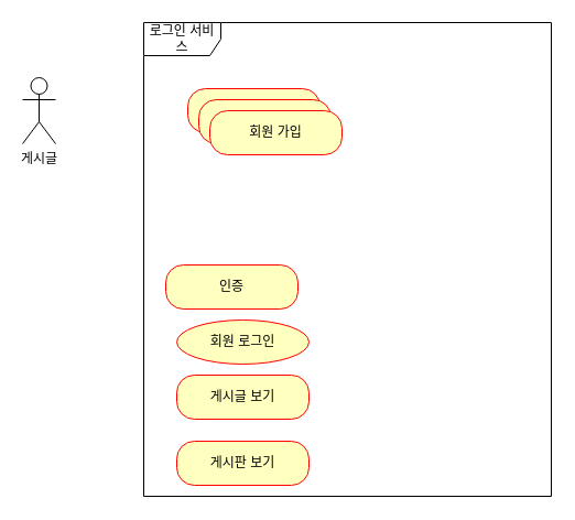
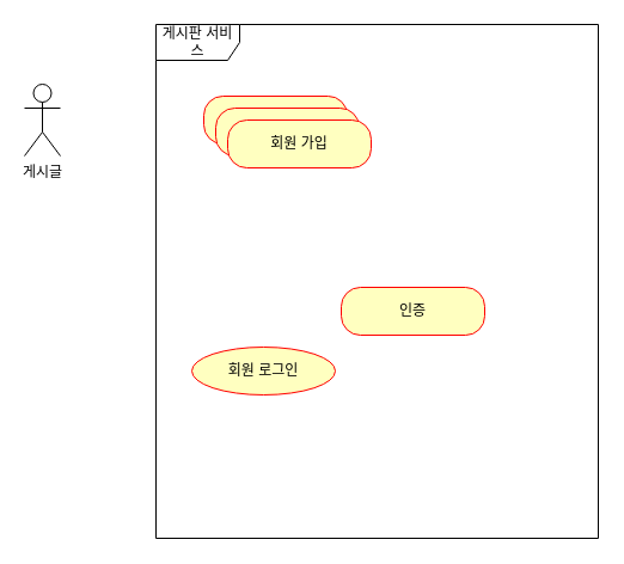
- <mxCell id="3" value="로그인 서비스" style="shape=umlFrame;whiteSpace=wrap;html=1;pointerEvents=0;width=70;height=30;" vertex="1" parent="1"><mxGeometry x="130" y="20" width="370" height="430" as="geometry" /></mxCell>
+ <mxCell id="3" value="게시판 서비스" style="shape=umlFrame;whiteSpace=wrap;html=1;pointerEvents=0;width=70;height=30;" vertex="1" parent="1"><mxGeometry x="130" y="20" width="370" height="430" as="geometry" /></mxCell>
- <mxCell id="7" value="인증" style="rounded=1;whiteSpace=wrap;html=1;arcSize=40;fontColor=#000000;fillColor=#ffffc0;strokeColor=#ff0000;" vertex="1" parent="1"><mxGeometry x="150" y="240" width="120" height="40" as="geometry" /></mxCell>
+ <mxCell id="7" value="인증" style="rounded=1;whiteSpace=wrap;html=1;arcSize=40;fontColor=#000000;fillColor=#ffffc0;strokeColor=#ff0000;" vertex="1" parent="1"><mxGeometry x="285" y="240" width="120" height="40" as="geometry" /></mxCell>
- <mxCell id="9" value="게시글 보기" style="rounded=1;whiteSpace=wrap;html=1;arcSize=40;fontColor=#000000;fillColor=#ffffc0;strokeColor=#ff0000;" vertex="1" parent="1"><mxGeometry x="160" y="340" width="120" height="40" as="geometry" /></mxCell>
- <mxCell id="10" value="게시판 보기" style="rounded=1;whiteSpace=wrap;html=1;arcSize=40;fontColor=#000000;fillColor=#ffffc0;strokeColor=#ff0000;" vertex="1" parent="1"><mxGeometry x="160" y="400" width="120" height="40" as="geometry" /></mxCell>
